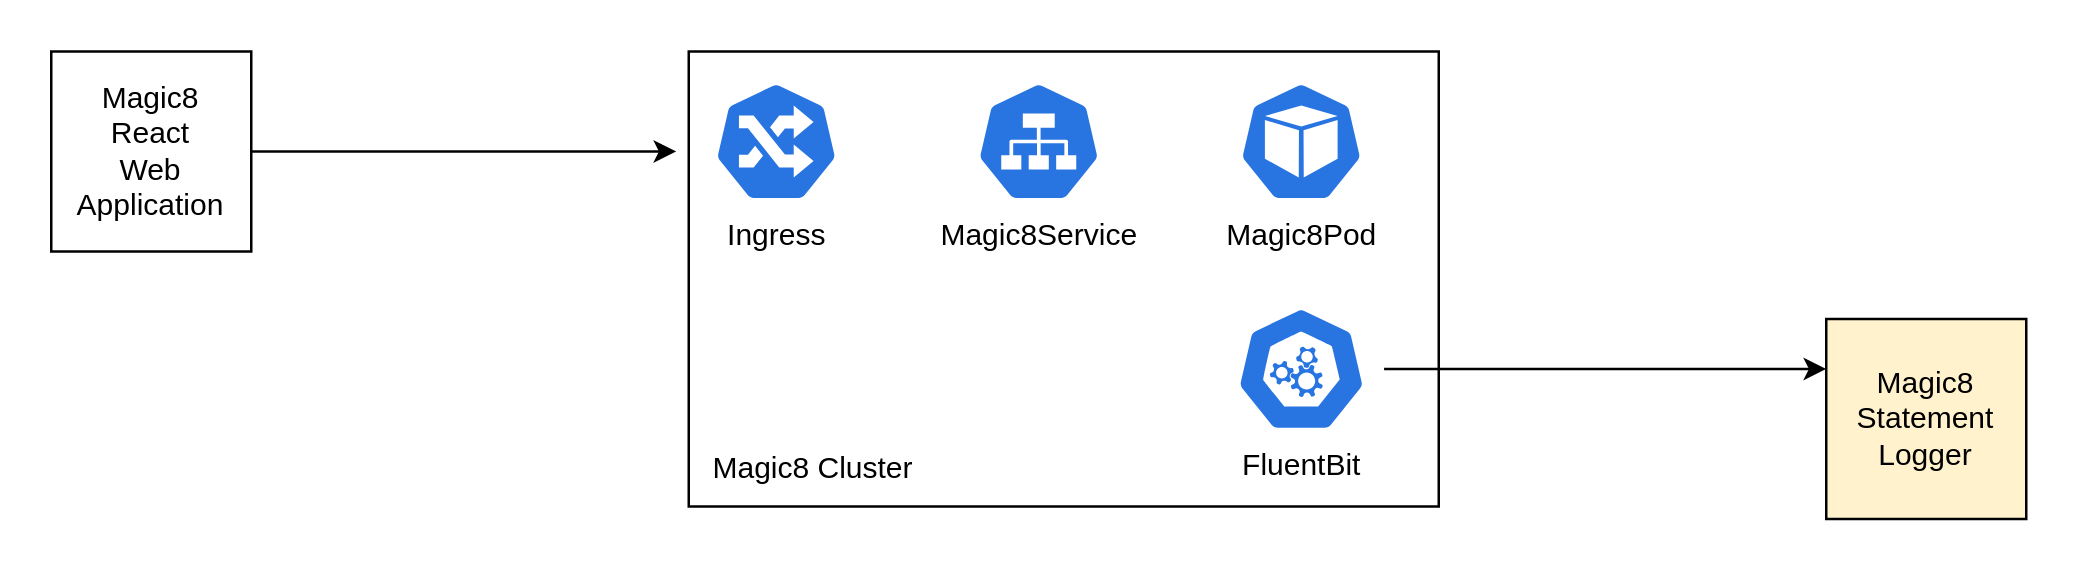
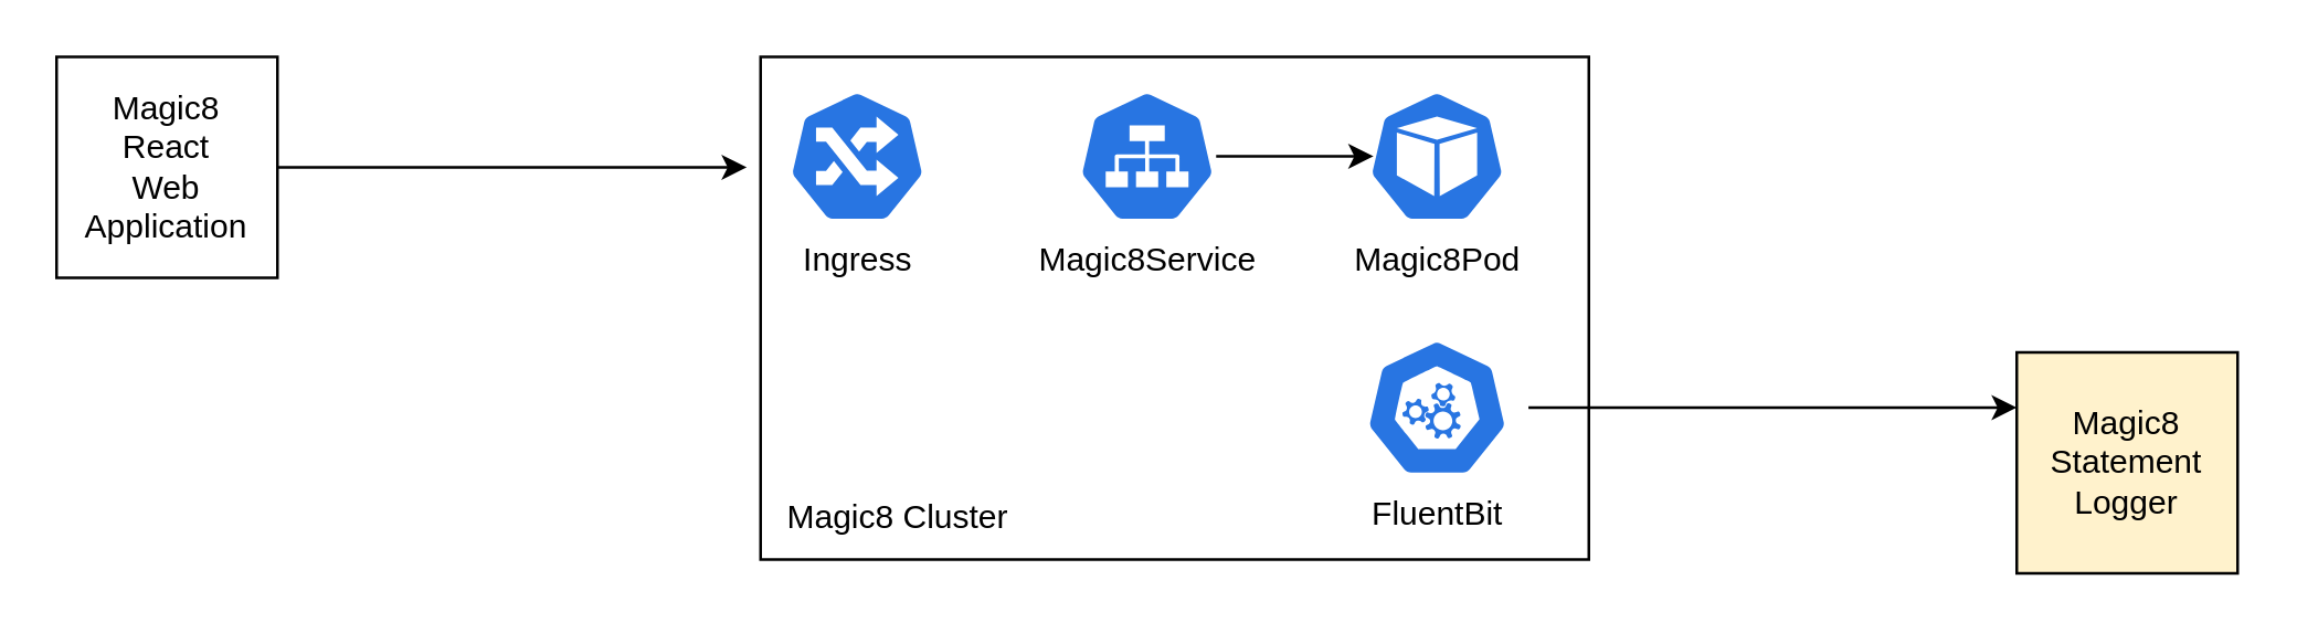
+ <mxCell id="10" style="edgeStyle=orthogonalEdgeStyle;rounded=0;orthogonalLoop=1;jettySize=auto;html=1;entryX=0.04;entryY=0.5;entryDx=0;entryDy=0;entryPerimeter=0;" edge="1" parent="8" source="11" target="9"><mxGeometry relative="1" as="geometry" /></mxCell>
